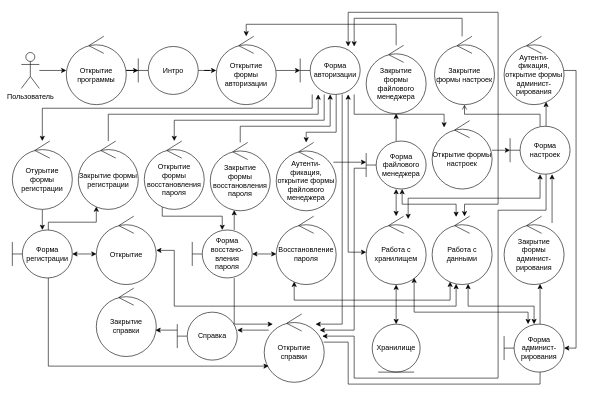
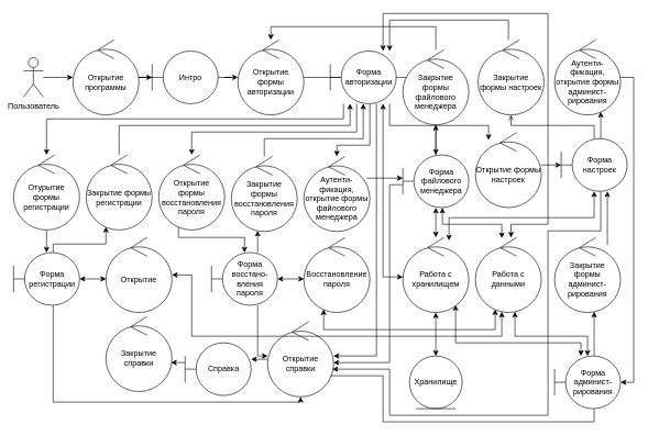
- <mxCell id="8" style="edgeStyle=orthogonalEdgeStyle;rounded=0;orthogonalLoop=1;jettySize=auto;html=1;" parent="1" source="9" target="17" edge="1"><mxGeometry relative="1" as="geometry" /></mxCell>
+ <mxCell id="8" style="edgeStyle=orthogonalEdgeStyle;rounded=0;orthogonalLoop=1;jettySize=auto;html=1;" parent="1" source="9" target="22" edge="1"><mxGeometry relative="1" as="geometry" /></mxCell>
- <mxCell id="27" value="Справка" style="shape=umlBoundary;whiteSpace=wrap;html=1;" parent="1" vertex="1"><mxGeometry x="295" y="520" width="100" height="80" as="geometry" /></mxCell>
+ <mxCell id="27" value="Справка" style="shape=umlBoundary;whiteSpace=wrap;html=1;" parent="1" vertex="1"><mxGeometry x="280" y="520" width="100" height="80" as="geometry" /></mxCell>
- <mxCell id="29" value="Открытие справки" style="ellipse;shape=umlControl;whiteSpace=wrap;html=1;" parent="1" vertex="1"><mxGeometry x="440" y="523" width="100" height="114" as="geometry" /></mxCell>
+ <mxCell id="29" value="Открытие справки" style="ellipse;shape=umlControl;whiteSpace=wrap;html=1;" parent="1" vertex="1"><mxGeometry x="405" y="488" width="100" height="114" as="geometry" /></mxCell>
